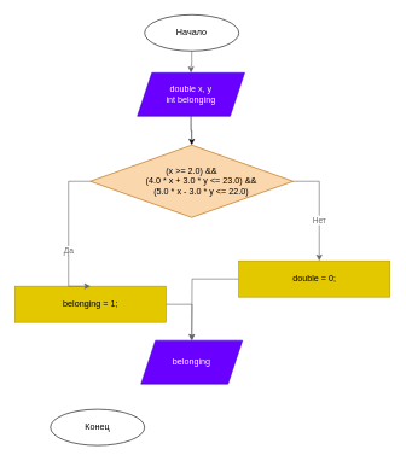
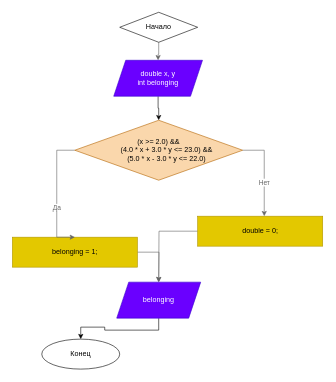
- <mxCell id="3" value="Начало" style="ellipse;whiteSpace=wrap;html=1;" parent="1" vertex="1"><mxGeometry x="199" y="20" width="130" height="50" as="geometry" /></mxCell>
+ <mxCell id="3" value="Начало" style="rhombus;whiteSpace=wrap;html=1;" parent="1" vertex="1"><mxGeometry x="199" y="20" width="130" height="50" as="geometry" /></mxCell>
+ <mxCell id="16" style="edgeStyle=orthogonalEdgeStyle;rounded=0;orthogonalLoop=1;jettySize=auto;html=1;entryX=0.5;entryY=0;entryDx=0;entryDy=0;" edge="1" parent="1" source="17" target="6"><mxGeometry relative="1" as="geometry" /></mxCell>
